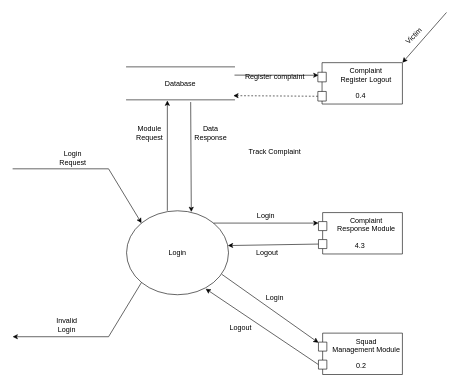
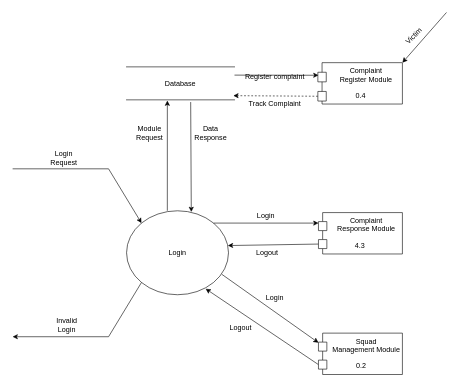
- <mxCell id="26" value="Complaint&lt;br&gt;Register Logout" style="shape=module;align=left;spacingLeft=20;align=center;verticalAlign=top;whiteSpace=wrap;html=1;jettyWidth=14;jettyHeight=16;" vertex="1" parent="1"><mxGeometry x="529" y="104" width="141" height="69" as="geometry" /></mxCell>
+ <mxCell id="26" value="Complaint&lt;br&gt;Register Module" style="shape=module;align=left;spacingLeft=20;align=center;verticalAlign=top;whiteSpace=wrap;html=1;jettyWidth=14;jettyHeight=16;" vertex="1" parent="1"><mxGeometry x="529" y="104" width="141" height="69" as="geometry" /></mxCell>
- <mxCell id="23" value="Track Complaint" style="text;html=1;align=center;verticalAlign=middle;resizable=0;points=[];autosize=1;strokeColor=none;fillColor=none;" parent="1" vertex="1"><mxGeometry x="402" y="238" width="110" height="30" as="geometry" /></mxCell>
+ <mxCell id="23" value="Track Complaint" style="text;html=1;align=center;verticalAlign=middle;resizable=0;points=[];autosize=1;strokeColor=none;fillColor=none;" parent="1" vertex="1"><mxGeometry x="402" y="158" width="110" height="30" as="geometry" /></mxCell>
- <mxCell id="7" value="Login&lt;br&gt;Request" style="text;html=1;align=center;verticalAlign=middle;resizable=0;points=[];autosize=1;strokeColor=none;fillColor=none;" parent="1" vertex="1"><mxGeometry x="85" y="243" width="70" height="40" as="geometry" /></mxCell>
+ <mxCell id="7" value="Login&lt;br&gt;Request" style="text;html=1;align=center;verticalAlign=middle;resizable=0;points=[];autosize=1;strokeColor=none;fillColor=none;" parent="1" vertex="1"><mxGeometry x="70" y="243" width="70" height="40" as="geometry" /></mxCell>
